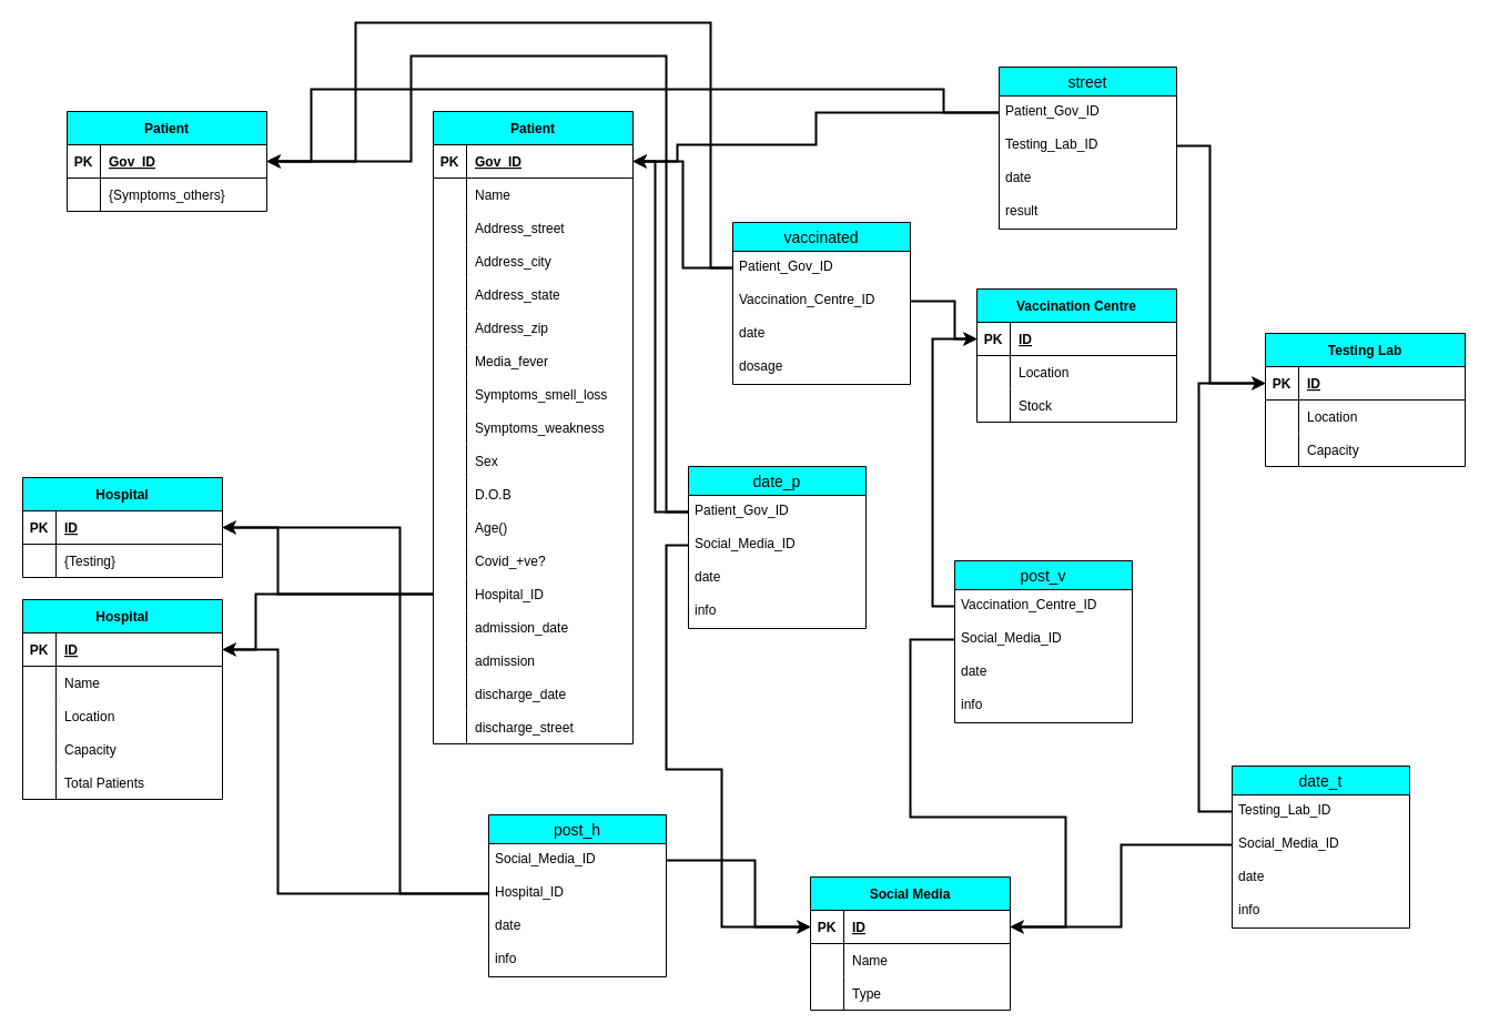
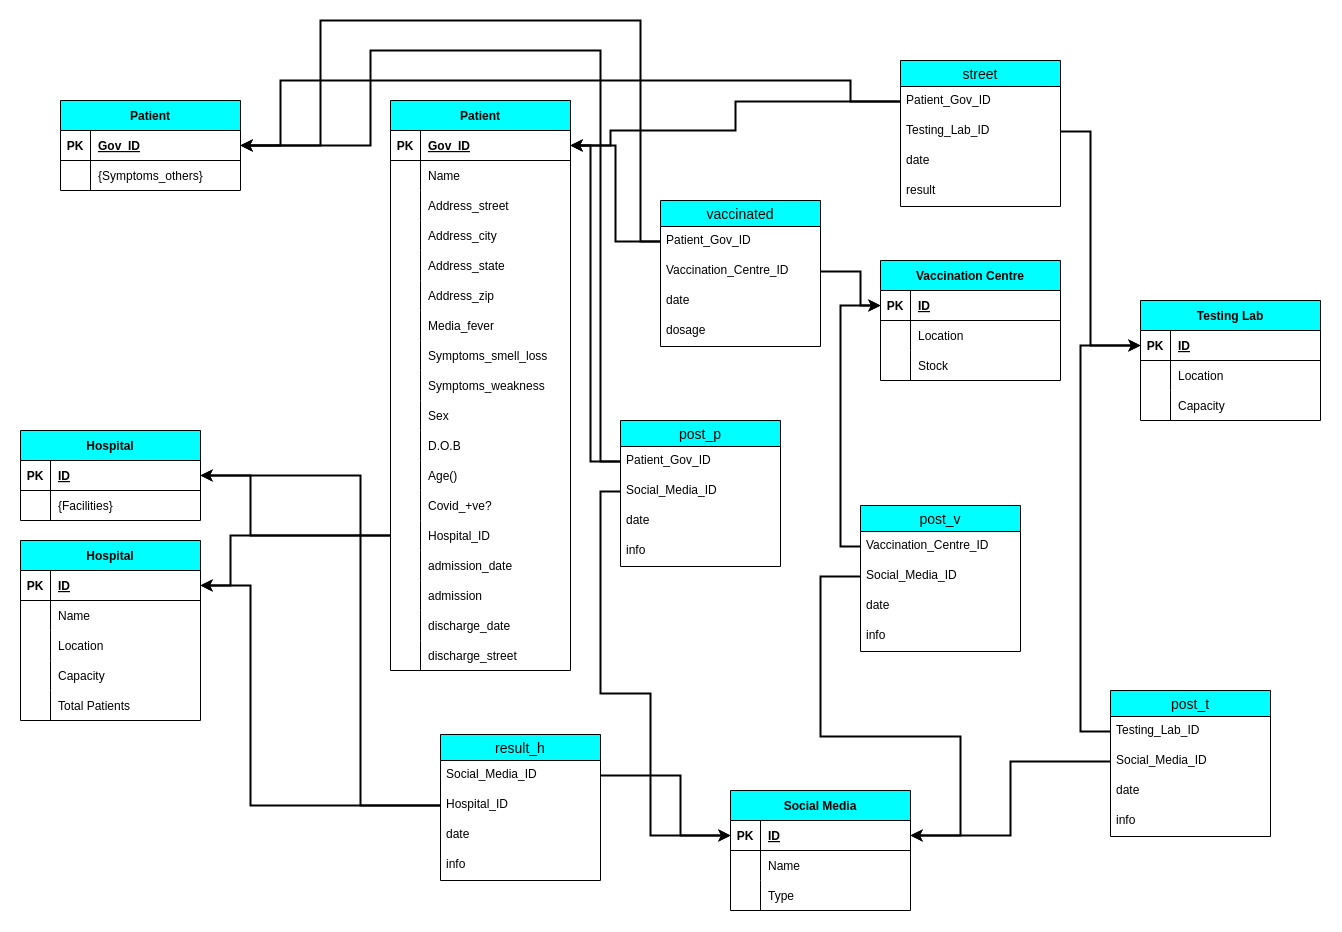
- <mxCell id="117" value="date_p" style="swimlane;fontStyle=0;childLayout=stackLayout;horizontal=1;startSize=26;horizontalStack=0;resizeParent=1;resizeParentMax=0;resizeLast=0;collapsible=1;marginBottom=0;align=center;fontSize=14;fillColor=#00FFFF;" vertex="1" parent="1"><mxGeometry x="620" y="420" width="160" height="146" as="geometry" /></mxCell>
+ <mxCell id="117" value="post_p" style="swimlane;fontStyle=0;childLayout=stackLayout;horizontal=1;startSize=26;horizontalStack=0;resizeParent=1;resizeParentMax=0;resizeLast=0;collapsible=1;marginBottom=0;align=center;fontSize=14;fillColor=#00FFFF;" vertex="1" parent="1"><mxGeometry x="620" y="420" width="160" height="146" as="geometry" /></mxCell>
- <mxCell id="106" value="{Testing}" style="shape=partialRectangle;connectable=0;fillColor=none;top=0;left=0;bottom=0;right=0;align=left;spacingLeft=6;overflow=hidden;" vertex="1" parent="104"><mxGeometry x="30" width="150" height="30" as="geometry"><mxRectangle width="150" height="30" as="alternateBounds" /></mxGeometry></mxCell>
+ <mxCell id="106" value="{Facilities}" style="shape=partialRectangle;connectable=0;fillColor=none;top=0;left=0;bottom=0;right=0;align=left;spacingLeft=6;overflow=hidden;" vertex="1" parent="104"><mxGeometry x="30" width="150" height="30" as="geometry"><mxRectangle width="150" height="30" as="alternateBounds" /></mxGeometry></mxCell>
- <mxCell id="132" value="date_t" style="swimlane;fontStyle=0;childLayout=stackLayout;horizontal=1;startSize=26;horizontalStack=0;resizeParent=1;resizeParentMax=0;resizeLast=0;collapsible=1;marginBottom=0;align=center;fontSize=14;fillColor=#00FFFF;" vertex="1" parent="1"><mxGeometry x="1110" y="690" width="160" height="146" as="geometry" /></mxCell>
+ <mxCell id="132" value="post_t" style="swimlane;fontStyle=0;childLayout=stackLayout;horizontal=1;startSize=26;horizontalStack=0;resizeParent=1;resizeParentMax=0;resizeLast=0;collapsible=1;marginBottom=0;align=center;fontSize=14;fillColor=#00FFFF;" vertex="1" parent="1"><mxGeometry x="1110" y="690" width="160" height="146" as="geometry" /></mxCell>
- <mxCell id="122" value="post_h" style="swimlane;fontStyle=0;childLayout=stackLayout;horizontal=1;startSize=26;horizontalStack=0;resizeParent=1;resizeParentMax=0;resizeLast=0;collapsible=1;marginBottom=0;align=center;fontSize=14;fillColor=#00FFFF;" vertex="1" parent="1"><mxGeometry x="440" y="734" width="160" height="146" as="geometry" /></mxCell>
+ <mxCell id="122" value="result_h" style="swimlane;fontStyle=0;childLayout=stackLayout;horizontal=1;startSize=26;horizontalStack=0;resizeParent=1;resizeParentMax=0;resizeLast=0;collapsible=1;marginBottom=0;align=center;fontSize=14;fillColor=#00FFFF;" vertex="1" parent="1"><mxGeometry x="440" y="734" width="160" height="146" as="geometry" /></mxCell>
